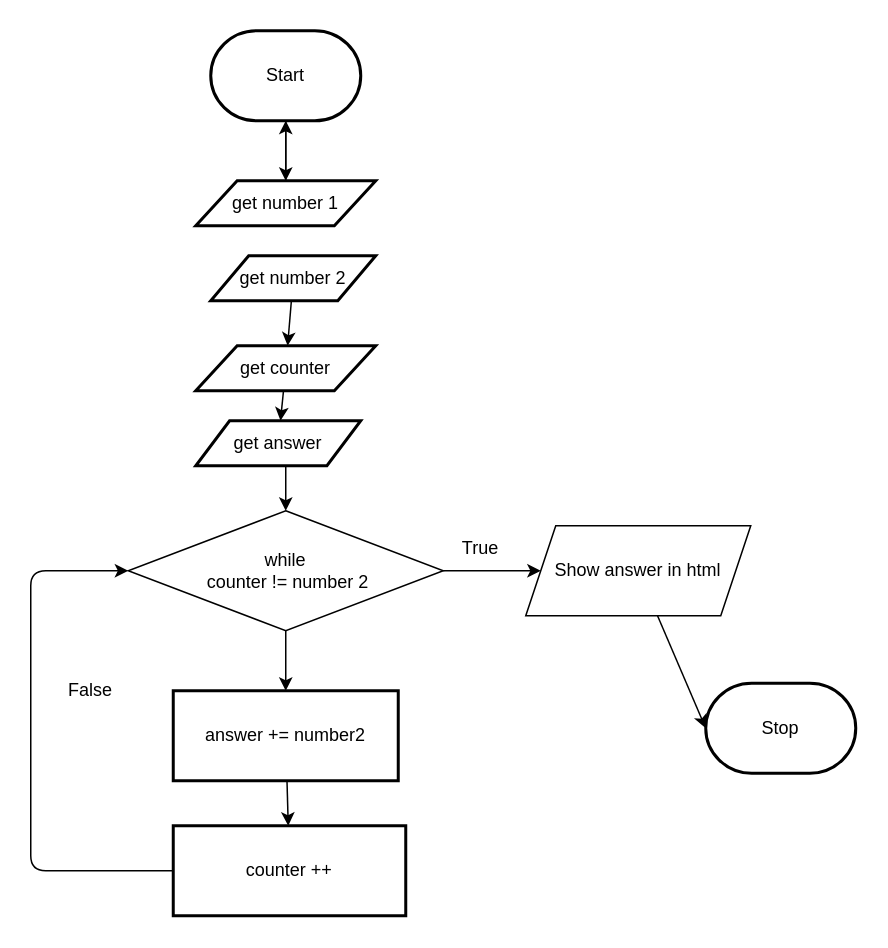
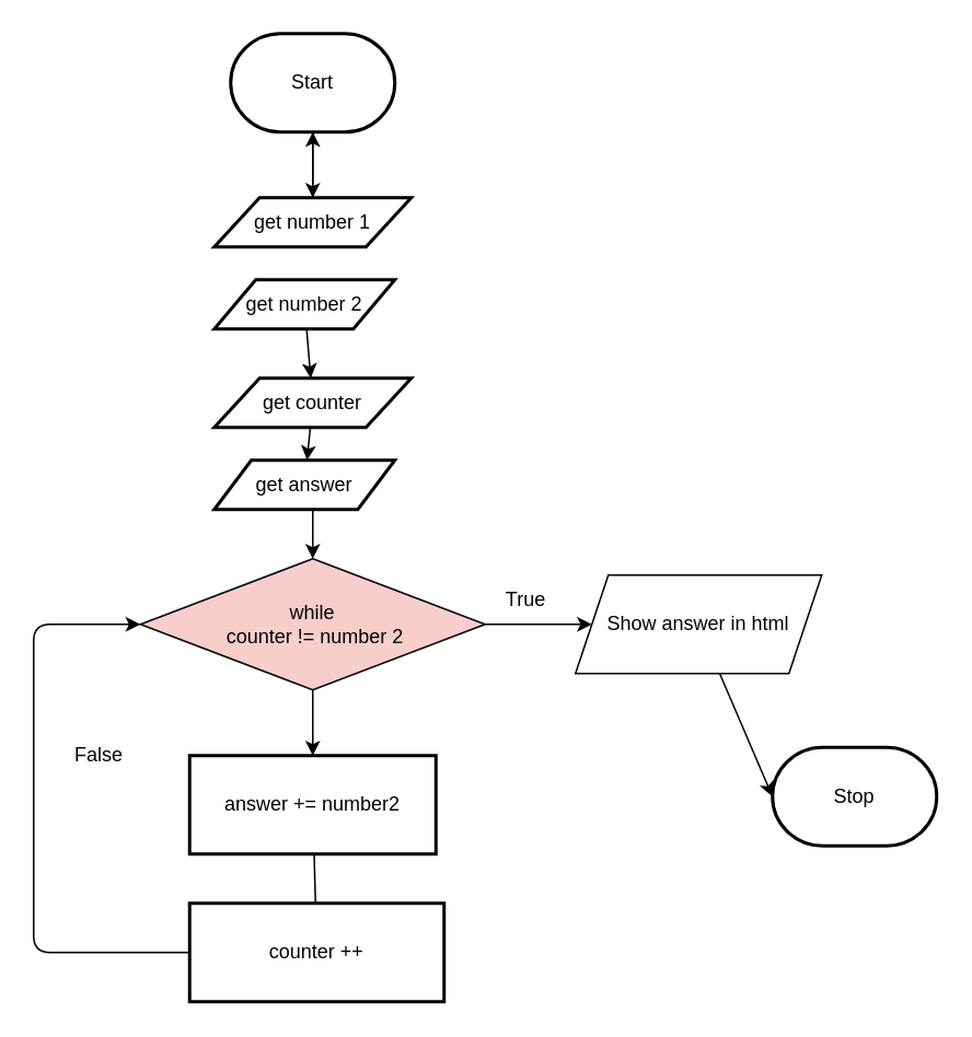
- <mxCell id="16" value="get number 2" style="shape=parallelogram;html=1;strokeWidth=2;perimeter=parallelogramPerimeter;whiteSpace=wrap;rounded=1;arcSize=0;size=0.23;" vertex="1" parent="1"><mxGeometry x="140" y="170" width="110" height="30" as="geometry" /></mxCell>
+ <mxCell id="16" value="get number 2" style="shape=parallelogram;html=1;strokeWidth=2;perimeter=parallelogramPerimeter;whiteSpace=wrap;rounded=1;arcSize=0;size=0.23;" vertex="1" parent="1"><mxGeometry x="130" y="170" width="110" height="30" as="geometry" /></mxCell>
- <mxCell id="7" value="while&lt;br&gt;&amp;nbsp;counter != number 2" style="rhombus;whiteSpace=wrap;html=1;" parent="1" vertex="1"><mxGeometry x="85" y="340" width="210" height="80" as="geometry" /></mxCell>
+ <mxCell id="7" value="while&lt;br&gt;&amp;nbsp;counter != number 2" style="rhombus;whiteSpace=wrap;html=1;fillColor=#f8cecc;" parent="1" vertex="1"><mxGeometry x="85" y="340" width="210" height="80" as="geometry" /></mxCell>
- <mxCell id="20" style="edgeStyle=none;html=1;" edge="1" parent="1" source="21" target="23"><mxGeometry relative="1" as="geometry" /></mxCell>
+ <mxCell id="20" style="edgeStyle=none;html=1;endArrow=none;" edge="1" parent="1" source="21" target="23"><mxGeometry relative="1" as="geometry" /></mxCell>
